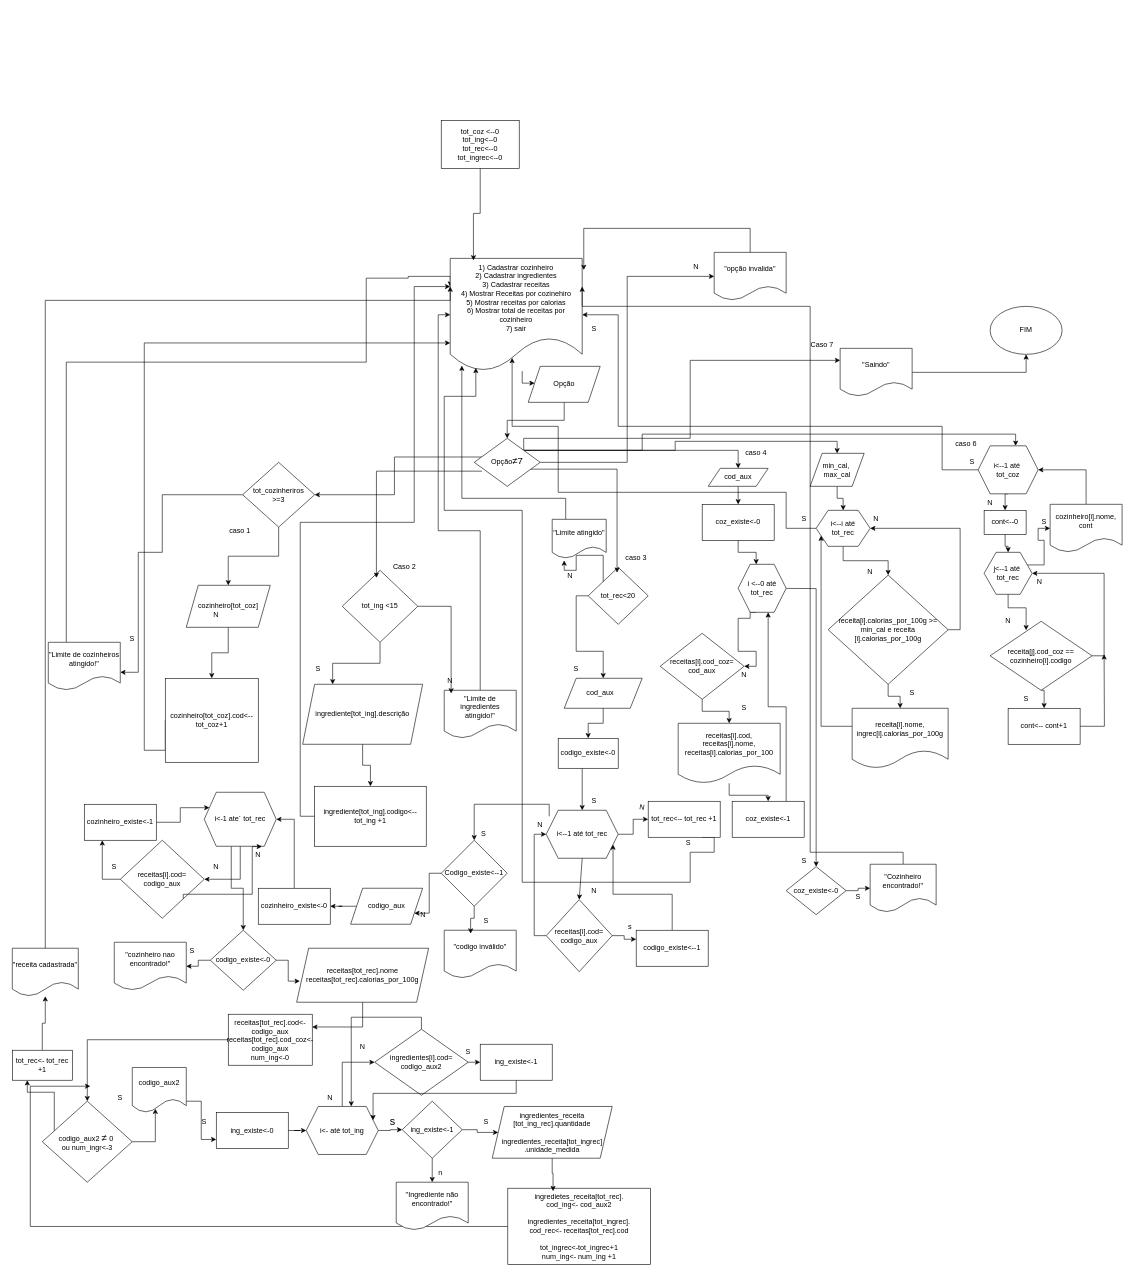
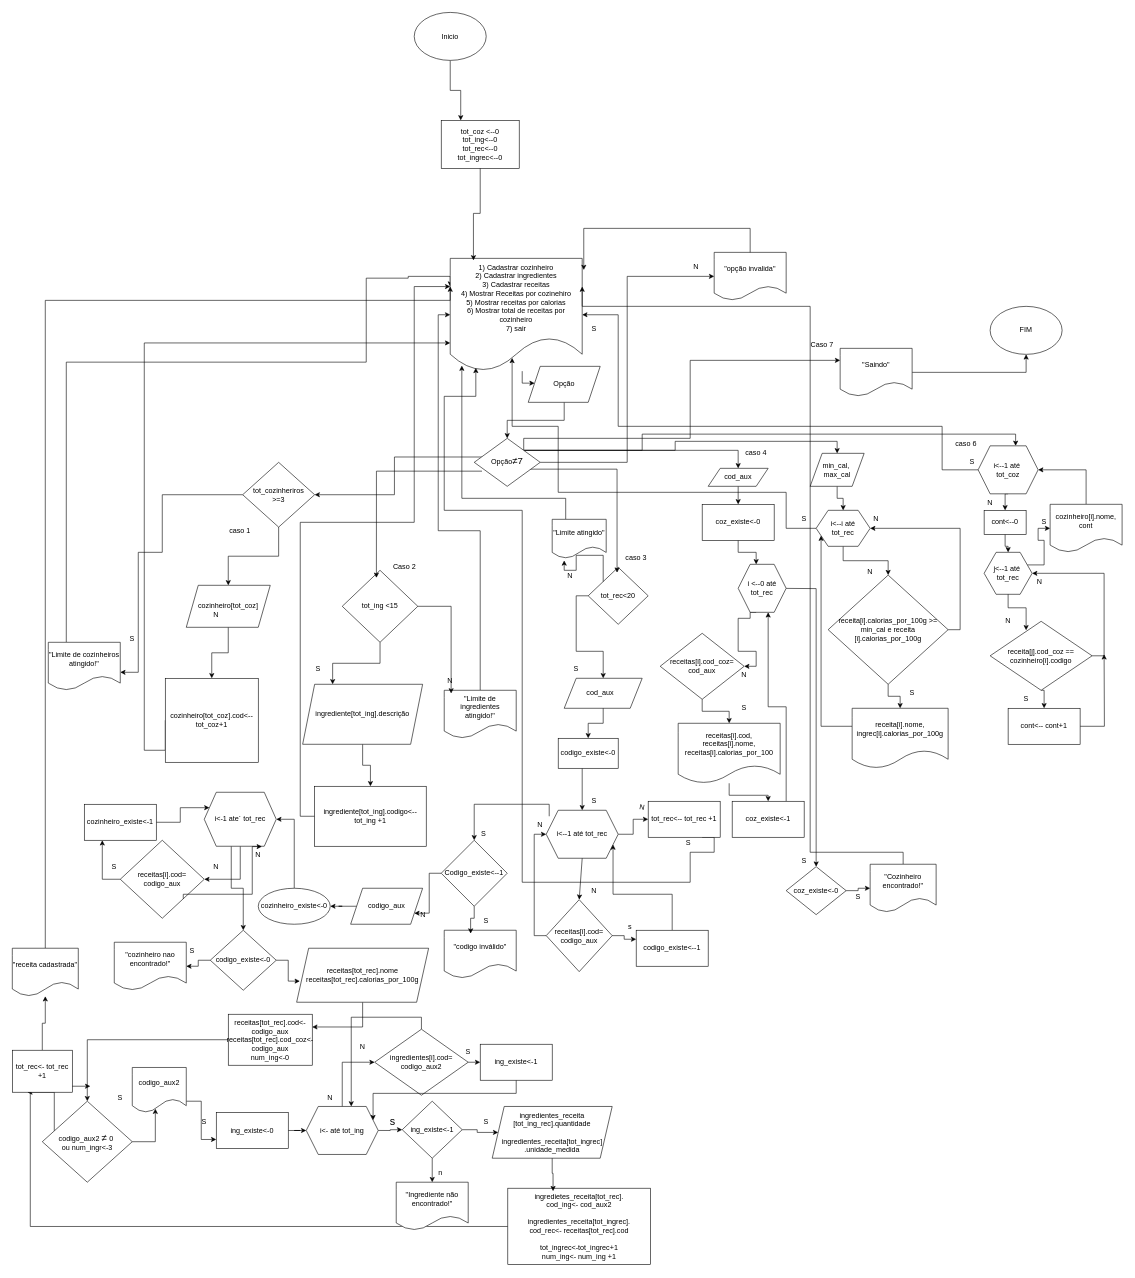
+ <mxCell id="3" value="Inicio" style="ellipse;whiteSpace=wrap;html=1;" parent="1" vertex="1"><mxGeometry x="690" y="20" width="120" height="80" as="geometry" /></mxCell>
+ <mxCell id="2" style="edgeStyle=orthogonalEdgeStyle;rounded=0;orthogonalLoop=1;jettySize=auto;html=1;entryX=0.25;entryY=0;entryDx=0;entryDy=0;" parent="1" source="3" target="109" edge="1"><mxGeometry relative="1" as="geometry" /></mxCell>
- <mxCell id="133" value="cozinheiro_existe&amp;lt;-0" style="rounded=0;whiteSpace=wrap;html=1;" parent="1" vertex="1"><mxGeometry x="430" y="1480" width="120" height="60" as="geometry" /></mxCell>
+ <mxCell id="133" value="cozinheiro_existe&amp;lt;-0" style="ellipse;whiteSpace=wrap;html=1;" parent="1" vertex="1"><mxGeometry x="430" y="1480" width="120" height="60" as="geometry" /></mxCell>
- <mxCell id="186" value="tot_rec&amp;lt;- tot_rec +1" style="rounded=0;whiteSpace=wrap;html=1;" parent="1" vertex="1"><mxGeometry x="20" y="1750" width="100" height="50" as="geometry" /></mxCell>
+ <mxCell id="186" value="tot_rec&amp;lt;- tot_rec +1" style="rounded=0;whiteSpace=wrap;html=1;" parent="1" vertex="1"><mxGeometry x="20" y="1750" width="100" height="70" as="geometry" /></mxCell>
